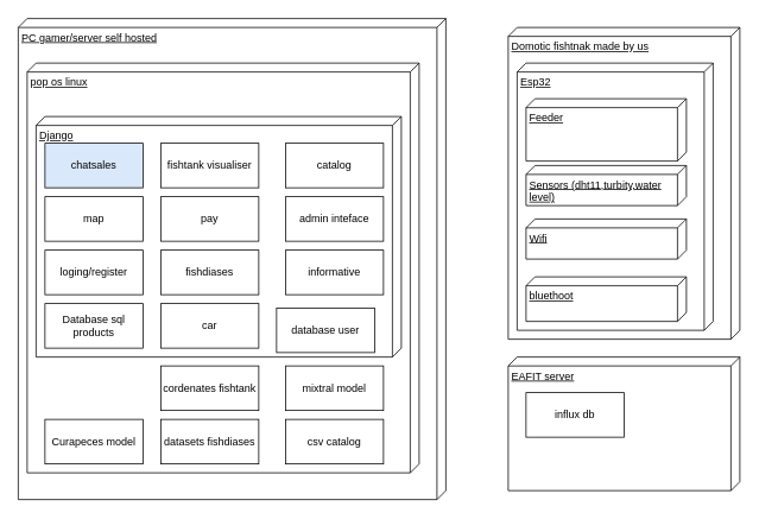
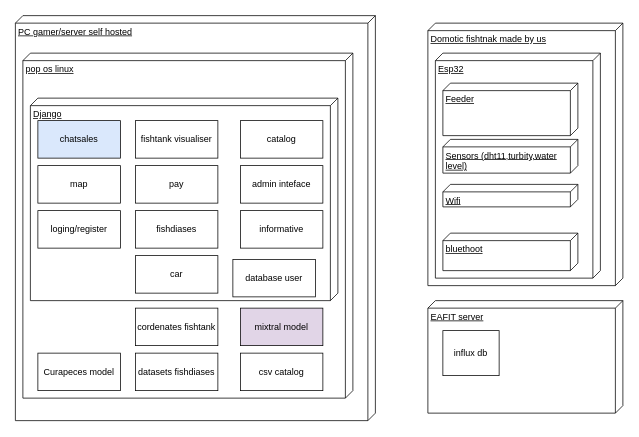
- <mxCell id="18" value="Wifi" style="verticalAlign=top;align=left;spacingTop=8;spacingLeft=2;spacingRight=12;shape=cube;size=10;direction=south;fontStyle=4;html=1;whiteSpace=wrap;" vertex="1" parent="1"><mxGeometry x="590" y="245" width="180" height="45" as="geometry" /></mxCell>
+ <mxCell id="18" value="Wifi" style="verticalAlign=top;align=left;spacingTop=8;spacingLeft=2;spacingRight=12;shape=cube;size=10;direction=south;fontStyle=4;html=1;whiteSpace=wrap;" vertex="1" parent="1"><mxGeometry x="590" y="245" width="180" height="30" as="geometry" /></mxCell>
- <mxCell id="24" value="Database sql&lt;div&gt;products&lt;/div&gt;" style="html=1;whiteSpace=wrap;" vertex="1" parent="1"><mxGeometry x="50" y="340" width="110" height="50" as="geometry" /></mxCell>
- <mxCell id="20" value="mixtral model" style="html=1;whiteSpace=wrap;" vertex="1" parent="1"><mxGeometry x="320" y="410" width="110" height="50" as="geometry" /></mxCell>
+ <mxCell id="20" value="mixtral model" style="html=1;whiteSpace=wrap;fillColor=#e1d5e7;" vertex="1" parent="1"><mxGeometry x="320" y="410" width="110" height="50" as="geometry" /></mxCell>
- <mxCell id="29" value="influx db" style="html=1;whiteSpace=wrap;" vertex="1" parent="1"><mxGeometry x="590" y="440" width="110" height="50" as="geometry" /></mxCell>
+ <mxCell id="29" value="influx db" style="html=1;whiteSpace=wrap;" vertex="1" parent="1"><mxGeometry x="590" y="440" width="75" height="60" as="geometry" /></mxCell>
